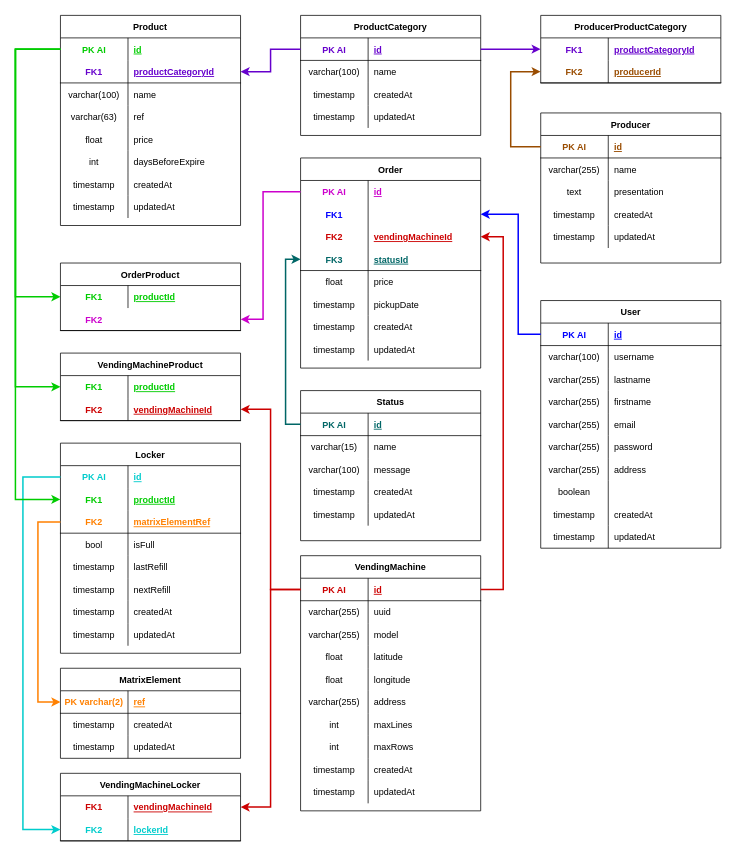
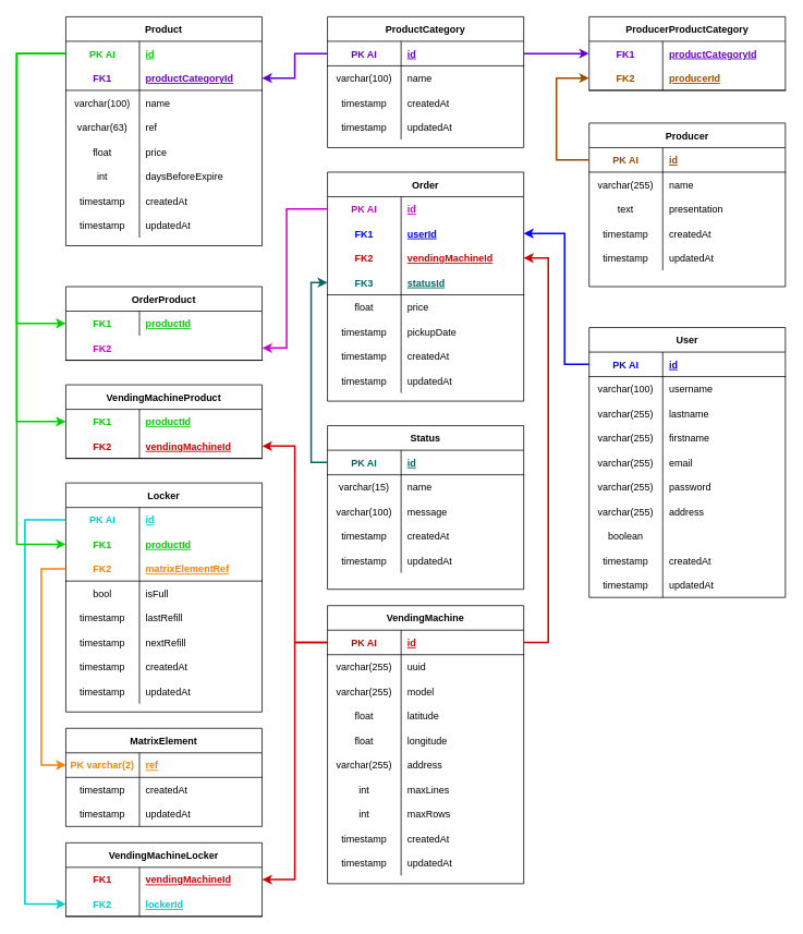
+ <mxCell id="82" value="userId" style="shape=partialRectangle;connectable=0;fillColor=none;top=0;left=0;bottom=0;right=0;align=left;spacingLeft=6;fontStyle=5;overflow=hidden;fontColor=#0000FF;" parent="80" vertex="1"><mxGeometry x="90" width="150" height="30" as="geometry" /></mxCell>
